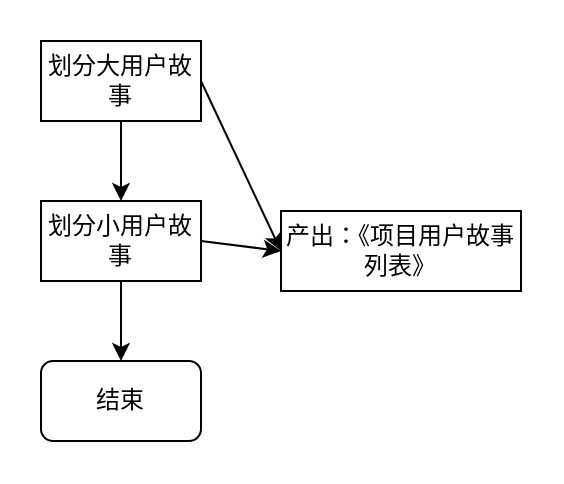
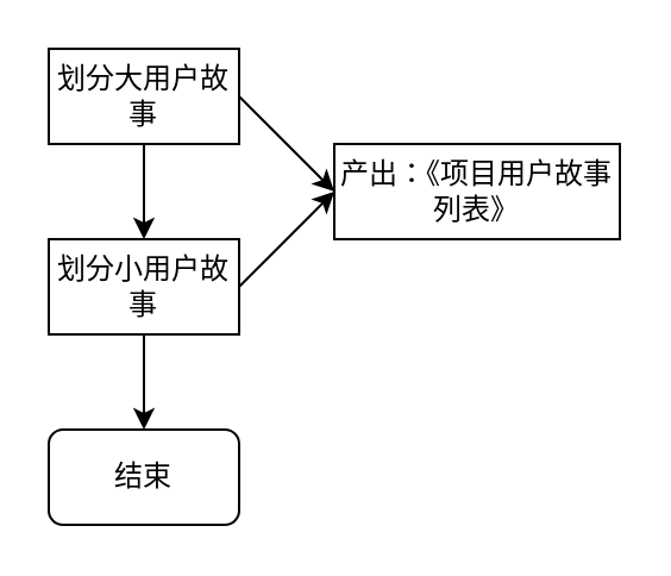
- <mxCell id="7" value="产出：《项目用户故事列表》" style="rounded=0;whiteSpace=wrap;html=1;" vertex="1" parent="1"><mxGeometry x="140" y="105" width="120" height="40" as="geometry" /></mxCell>
+ <mxCell id="7" value="产出：《项目用户故事列表》" style="rounded=0;whiteSpace=wrap;html=1;" vertex="1" parent="1"><mxGeometry x="140" y="60" width="120" height="40" as="geometry" /></mxCell>
